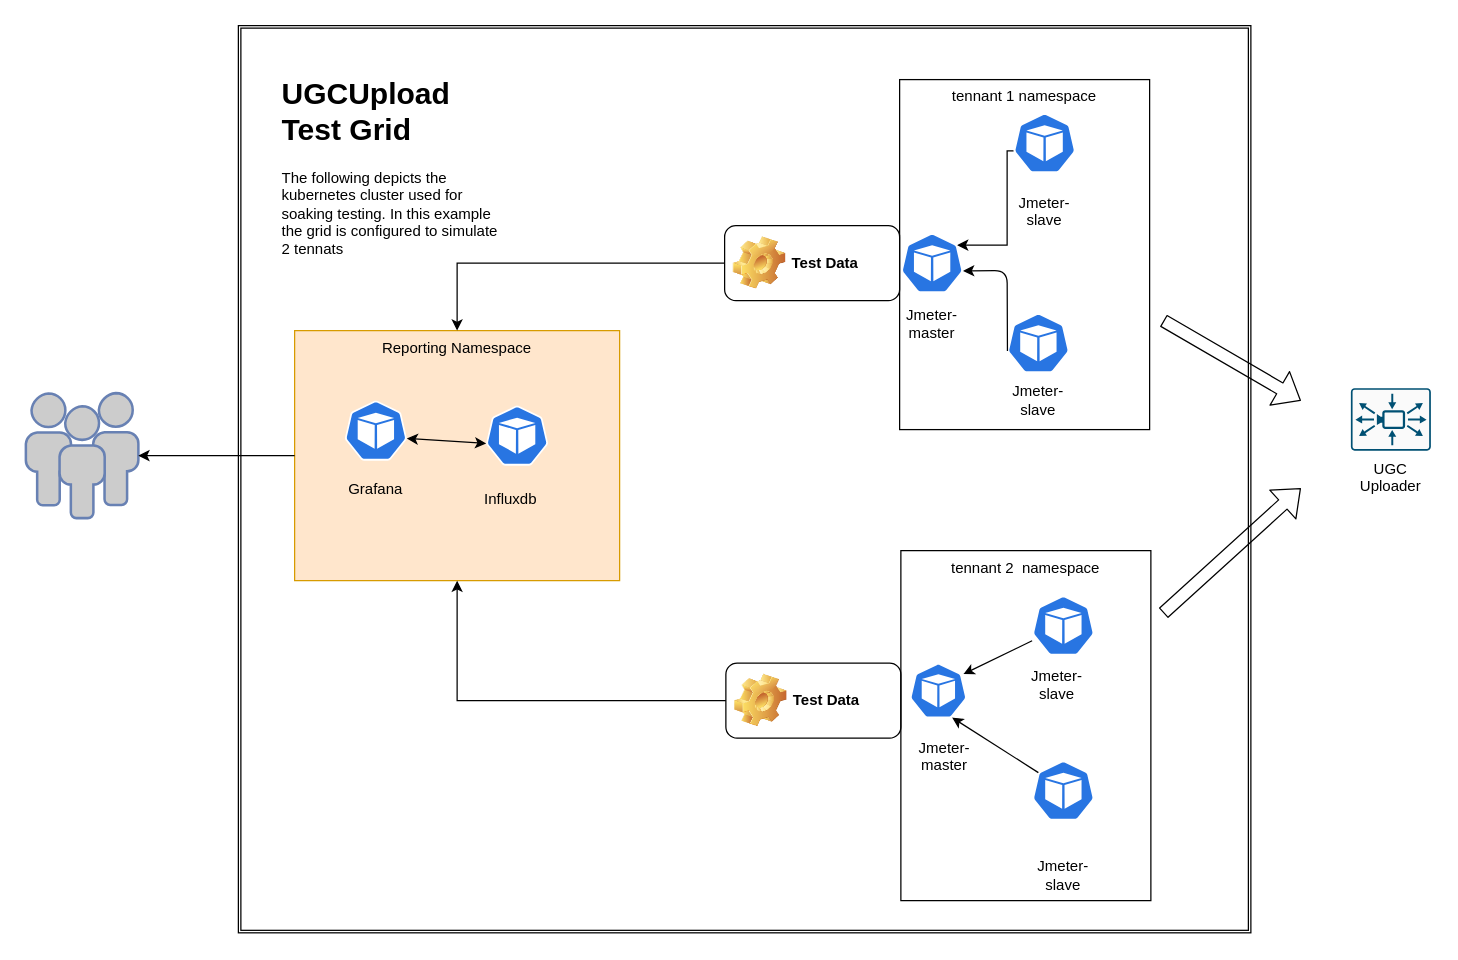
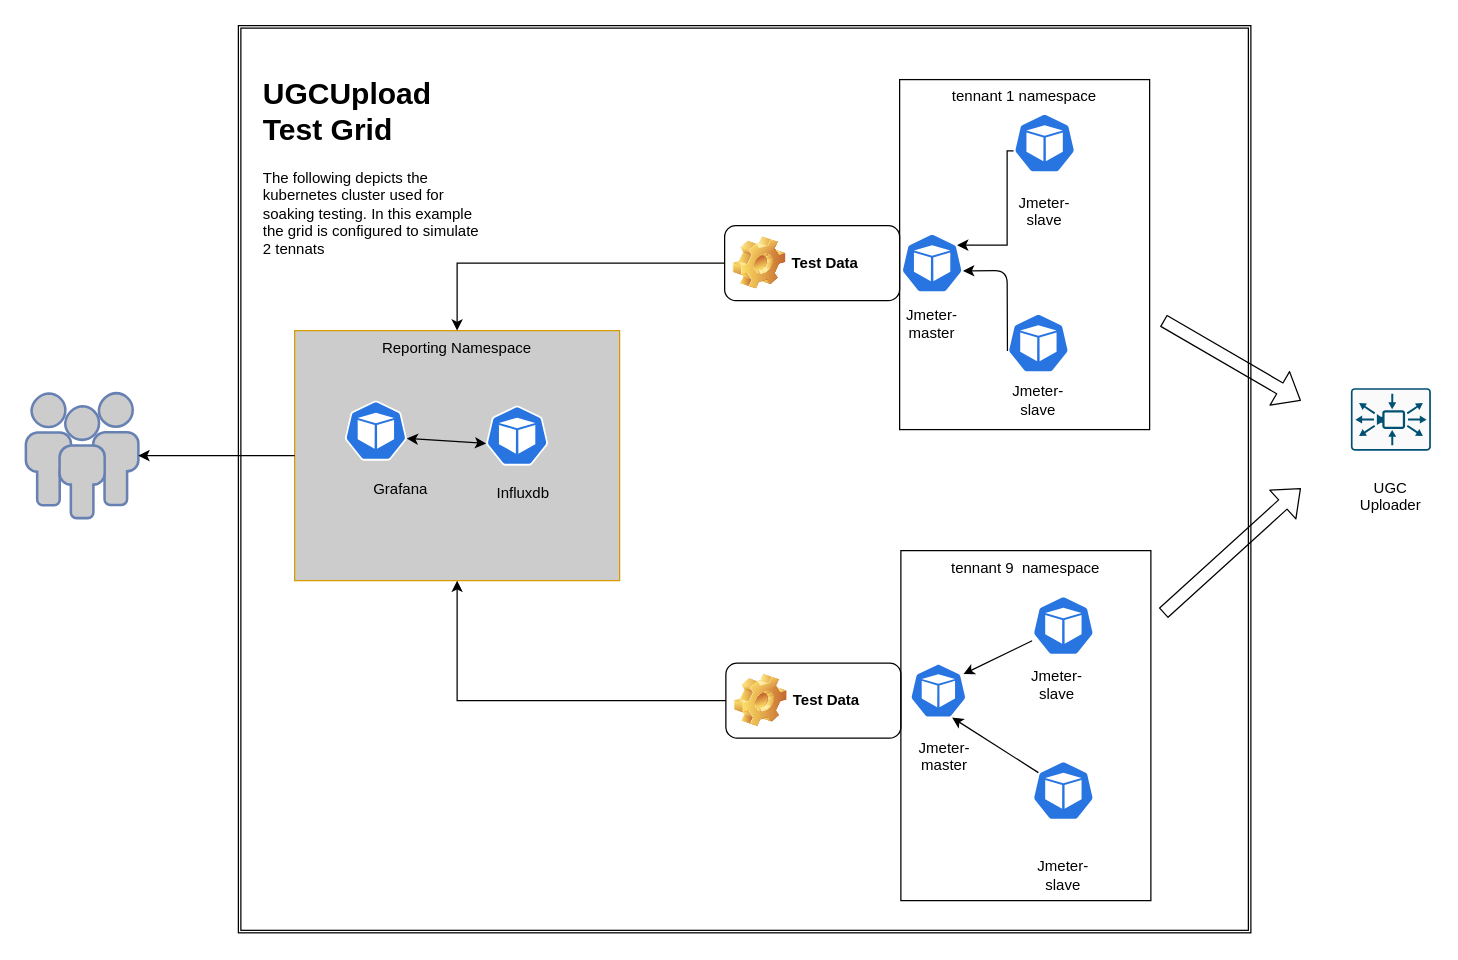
- <mxCell id="15" value="&lt;h1&gt;UGCUpload Test Grid&lt;br&gt;&lt;/h1&gt;&lt;p&gt;The following depicts the kubernetes cluster used for soaking testing. In this example the grid is configured to simulate 2 tennats&lt;br&gt;&lt;/p&gt;" style="text;html=1;strokeColor=none;fillColor=none;spacing=5;spacingTop=-20;whiteSpace=wrap;overflow=hidden;rounded=0;" vertex="1" parent="1"><mxGeometry x="220" y="55.18" width="190" height="170.58" as="geometry" /></mxCell>
+ <mxCell id="15" value="&lt;h1&gt;UGCUpload Test Grid&lt;br&gt;&lt;/h1&gt;&lt;p&gt;The following depicts the kubernetes cluster used for soaking testing. In this example the grid is configured to simulate 2 tennats&lt;br&gt;&lt;/p&gt;" style="text;html=1;strokeColor=none;fillColor=none;spacing=5;spacingTop=-20;whiteSpace=wrap;overflow=hidden;rounded=0;" vertex="1" parent="1"><mxGeometry x="205" y="55.18" width="190" height="170.58" as="geometry" /></mxCell>
- <mxCell id="2" value="Reporting Namespace&#10;" style="fillColor=#ffe6cc;strokeColor=#d79b00;dashed=0;verticalAlign=top;fontStyle=0;" vertex="1" parent="1"><mxGeometry x="235" y="264" width="260" height="200" as="geometry" /></mxCell>
+ <mxCell id="2" value="Reporting Namespace&#10;" style="fillColor=#cccccc;strokeColor=#d79b00;dashed=0;verticalAlign=top;fontStyle=0;" vertex="1" parent="1"><mxGeometry x="235" y="264" width="260" height="200" as="geometry" /></mxCell>
- <mxCell id="35" value="&lt;div&gt;UGC Uploader&lt;/div&gt;&lt;div&gt;&lt;br&gt;&lt;/div&gt;" style="text;html=1;strokeColor=none;fillColor=none;align=center;verticalAlign=middle;whiteSpace=wrap;rounded=0;" vertex="1" parent="1"><mxGeometry x="1092" y="379" width="40" height="20" as="geometry" /></mxCell>
+ <mxCell id="35" value="&lt;div&gt;UGC Uploader&lt;/div&gt;&lt;div&gt;&lt;br&gt;&lt;/div&gt;" style="text;html=1;strokeColor=none;fillColor=none;align=center;verticalAlign=middle;whiteSpace=wrap;rounded=0;" vertex="1" parent="1"><mxGeometry x="1092" y="394" width="40" height="20" as="geometry" /></mxCell>
- <mxCell id="5" value="&lt;div&gt;Grafana&lt;/div&gt;&lt;div&gt;&lt;br&gt;&lt;/div&gt;" style="text;html=1;strokeColor=none;fillColor=none;align=center;verticalAlign=middle;whiteSpace=wrap;rounded=0;" vertex="1" parent="1"><mxGeometry x="280" y="388" width="40" height="20" as="geometry" /></mxCell>
+ <mxCell id="5" value="&lt;div&gt;Grafana&lt;/div&gt;&lt;div&gt;&lt;br&gt;&lt;/div&gt;" style="text;html=1;strokeColor=none;fillColor=none;align=center;verticalAlign=middle;whiteSpace=wrap;rounded=0;" vertex="1" parent="1"><mxGeometry x="300" y="388" width="40" height="20" as="geometry" /></mxCell>
- <mxCell id="7" value="Influxdb" style="text;html=1;strokeColor=none;fillColor=none;align=center;verticalAlign=middle;whiteSpace=wrap;rounded=0;" vertex="1" parent="1"><mxGeometry x="388" y="389" width="40" height="20" as="geometry" /></mxCell>
+ <mxCell id="7" value="Influxdb" style="text;html=1;strokeColor=none;fillColor=none;align=center;verticalAlign=middle;whiteSpace=wrap;rounded=0;" vertex="1" parent="1"><mxGeometry x="398" y="384" width="40" height="20" as="geometry" /></mxCell>
- <mxCell id="9" value="tennant 2  namespace" style="dashed=0;verticalAlign=top;fontStyle=0;fillColor=none;" vertex="1" parent="1"><mxGeometry x="720" y="440" width="200" height="280" as="geometry" /></mxCell>
+ <mxCell id="9" value="tennant 9  namespace" style="dashed=0;verticalAlign=top;fontStyle=0;fillColor=none;" vertex="1" parent="1"><mxGeometry x="720" y="440" width="200" height="280" as="geometry" /></mxCell>
